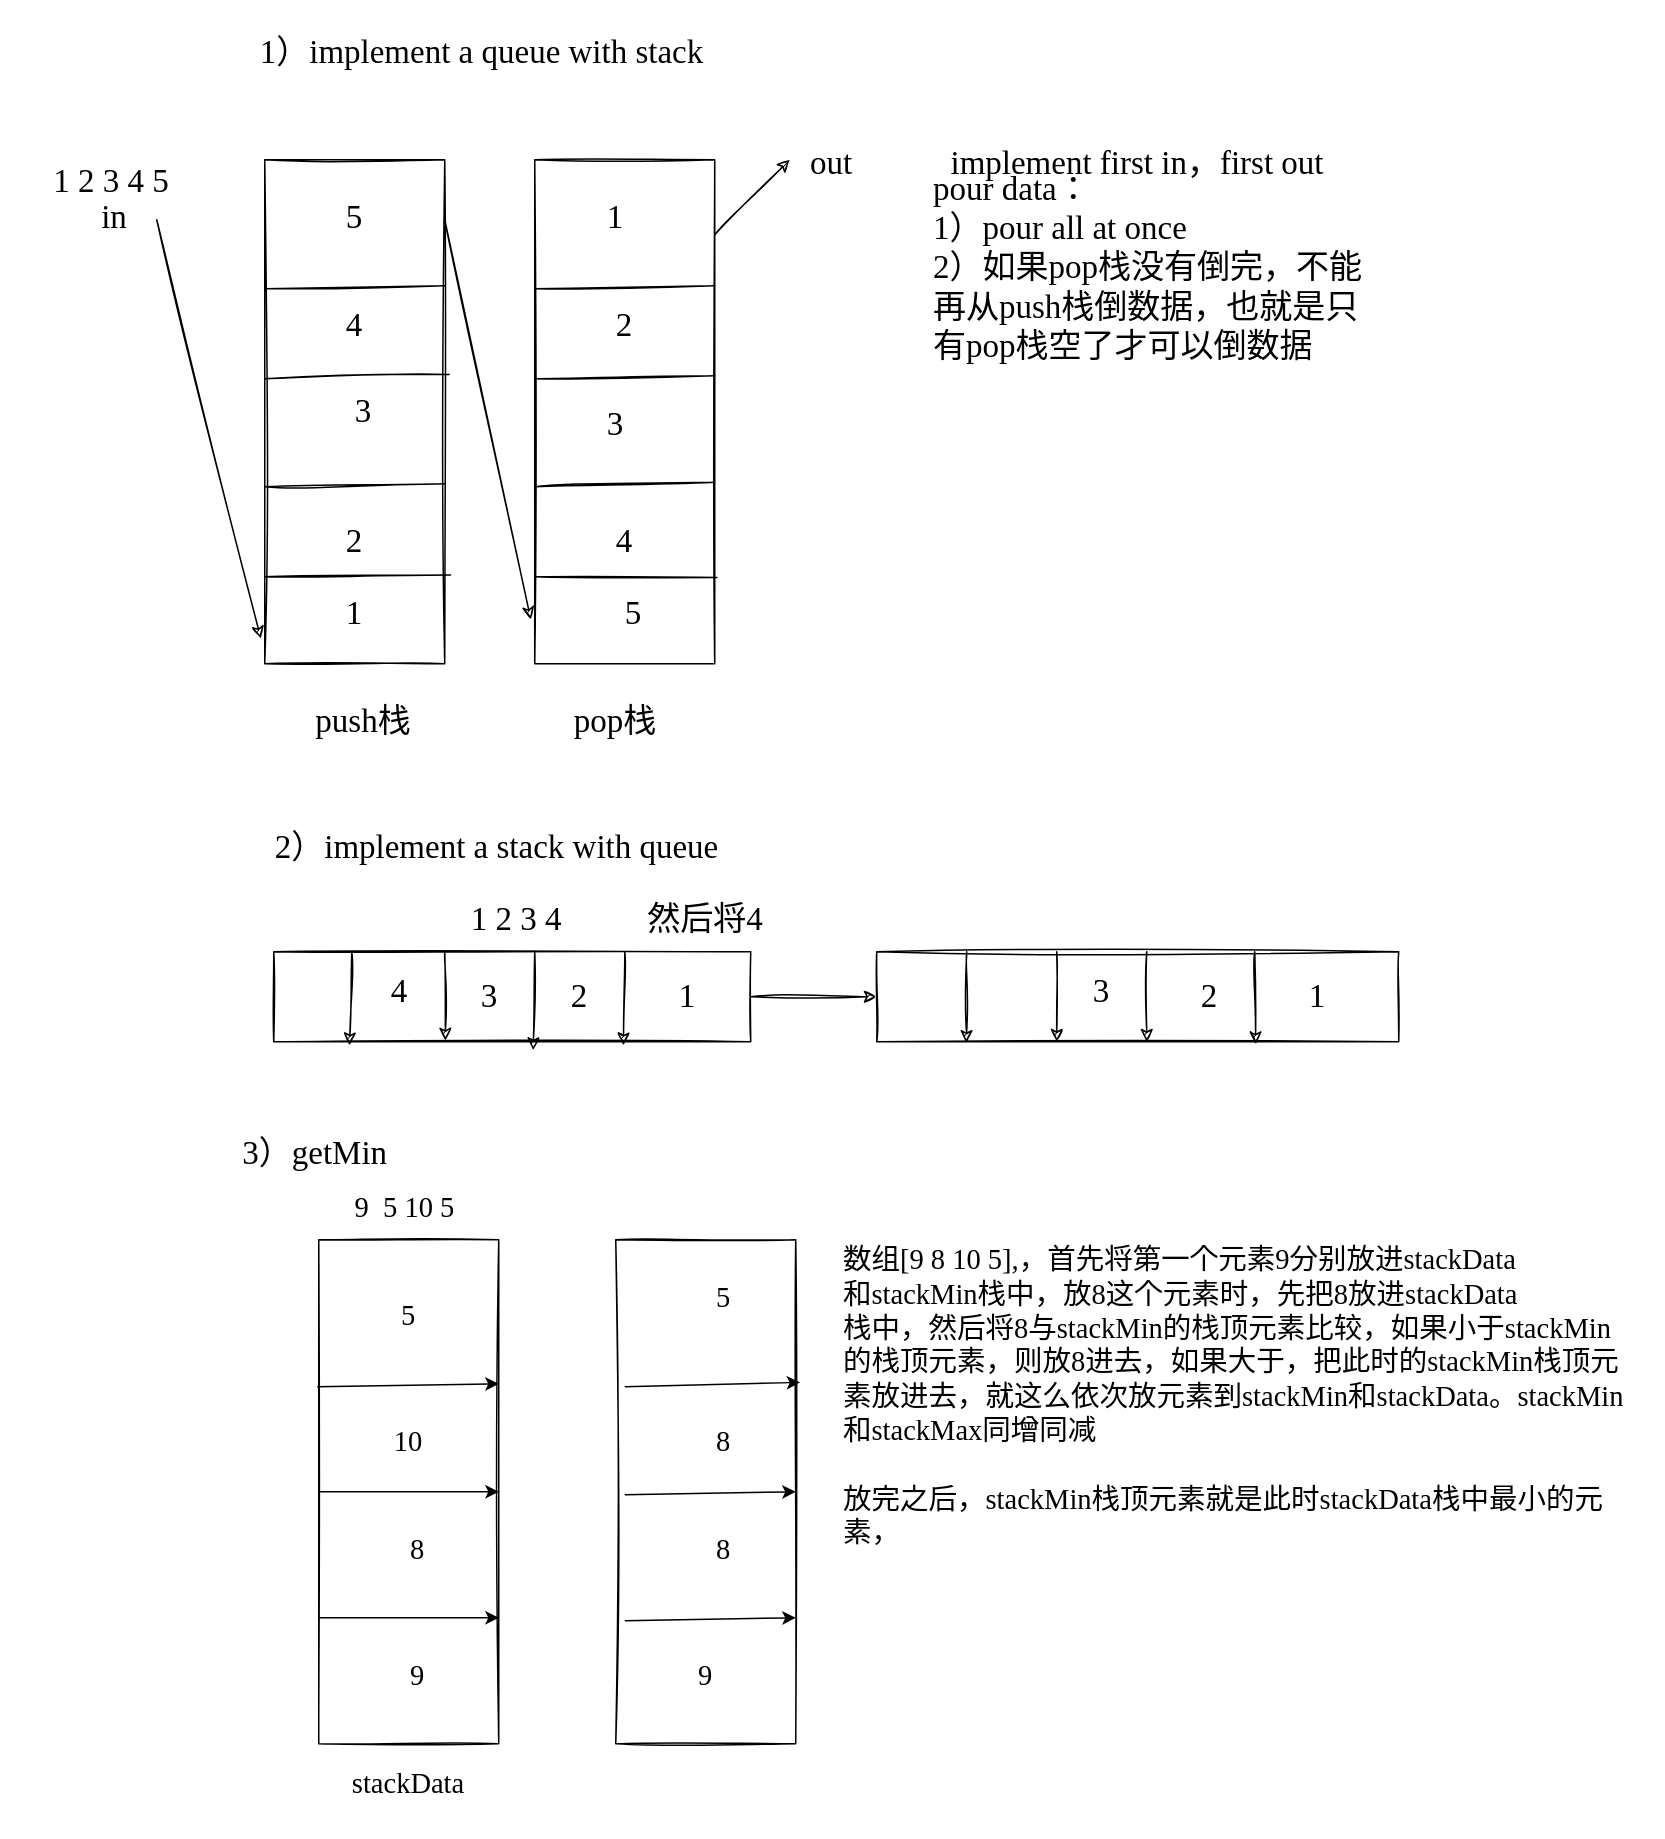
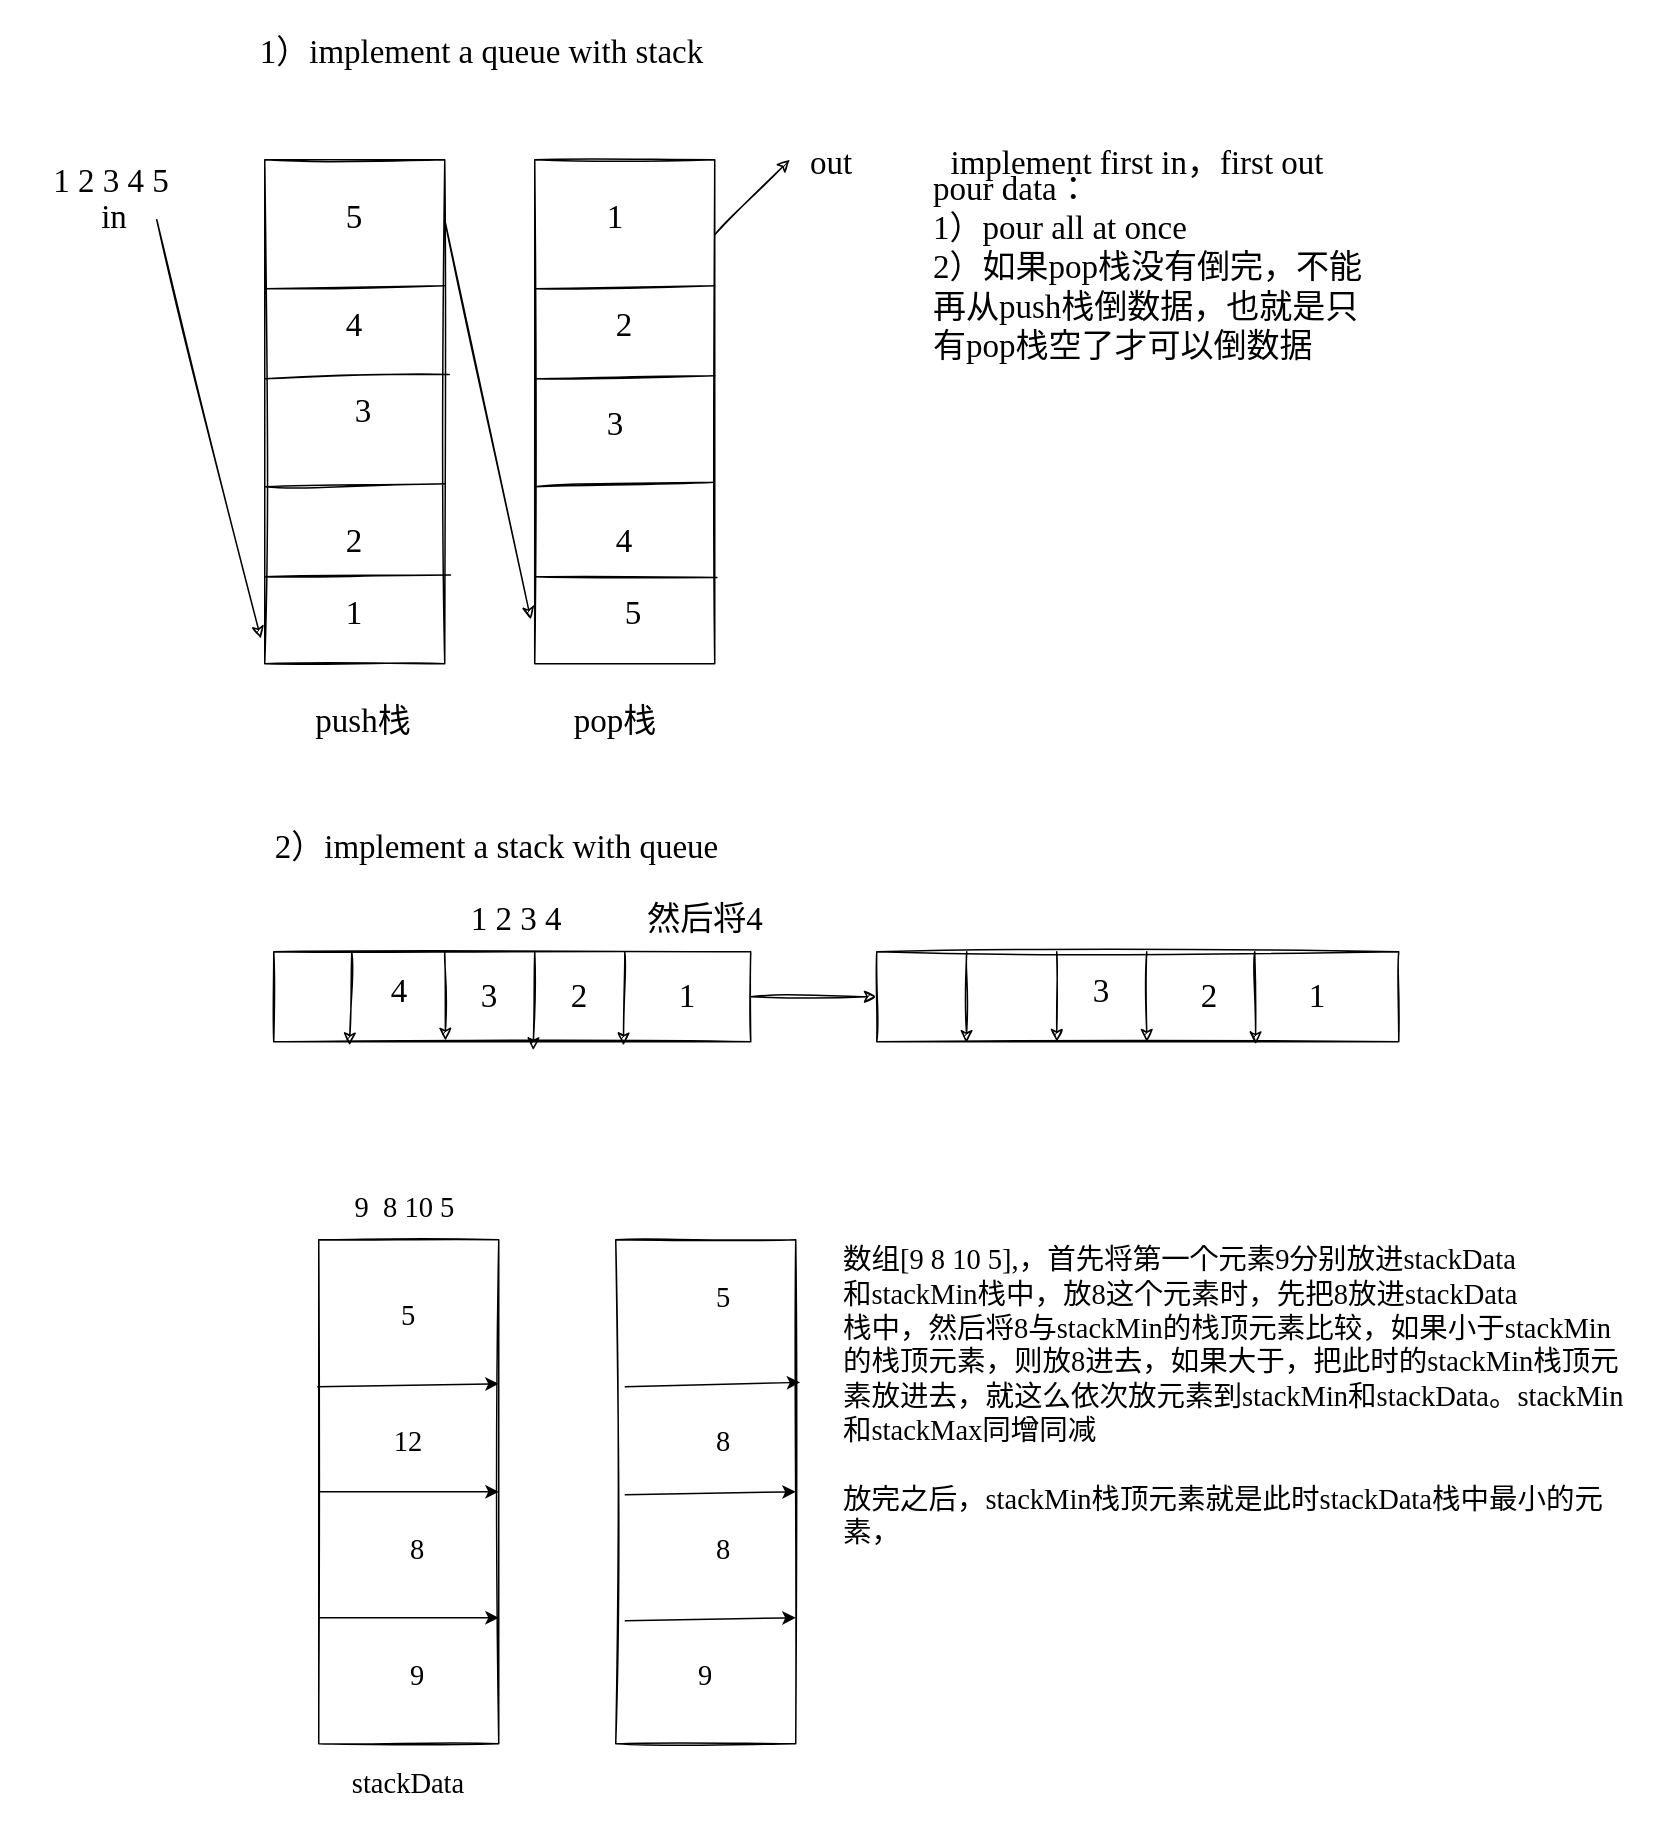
- <mxCell id="54" value="&amp;nbsp;3）getMin" style="text;html=1;strokeColor=none;fillColor=none;align=left;verticalAlign=middle;whiteSpace=wrap;rounded=0;fontFamily=Comic Sans MS;fontSize=22;sketch=1;" vertex="1" parent="1"><mxGeometry x="154" y="754" width="430" height="30" as="geometry" /></mxCell>
- <mxCell id="64" value="9&amp;nbsp; 5 10 5&amp;nbsp;" style="text;html=1;strokeColor=none;fillColor=none;align=center;verticalAlign=middle;whiteSpace=wrap;rounded=0;fontFamily=Comic Sans MS;fontSize=19;" vertex="1" parent="1"><mxGeometry x="212" y="790" width="120" height="30" as="geometry" /></mxCell>
+ <mxCell id="64" value="9&amp;nbsp; 8 10 5&amp;nbsp;" style="text;html=1;strokeColor=none;fillColor=none;align=center;verticalAlign=middle;whiteSpace=wrap;rounded=0;fontFamily=Comic Sans MS;fontSize=19;" vertex="1" parent="1"><mxGeometry x="212" y="790" width="120" height="30" as="geometry" /></mxCell>
- <mxCell id="70" value="10" style="text;html=1;strokeColor=none;fillColor=none;align=center;verticalAlign=middle;whiteSpace=wrap;rounded=0;fontFamily=Comic Sans MS;fontSize=19;" vertex="1" parent="1"><mxGeometry x="242" y="946" width="60" height="30" as="geometry" /></mxCell>
+ <mxCell id="70" value="12" style="text;html=1;strokeColor=none;fillColor=none;align=center;verticalAlign=middle;whiteSpace=wrap;rounded=0;fontFamily=Comic Sans MS;fontSize=19;" vertex="1" parent="1"><mxGeometry x="242" y="946" width="60" height="30" as="geometry" /></mxCell>
